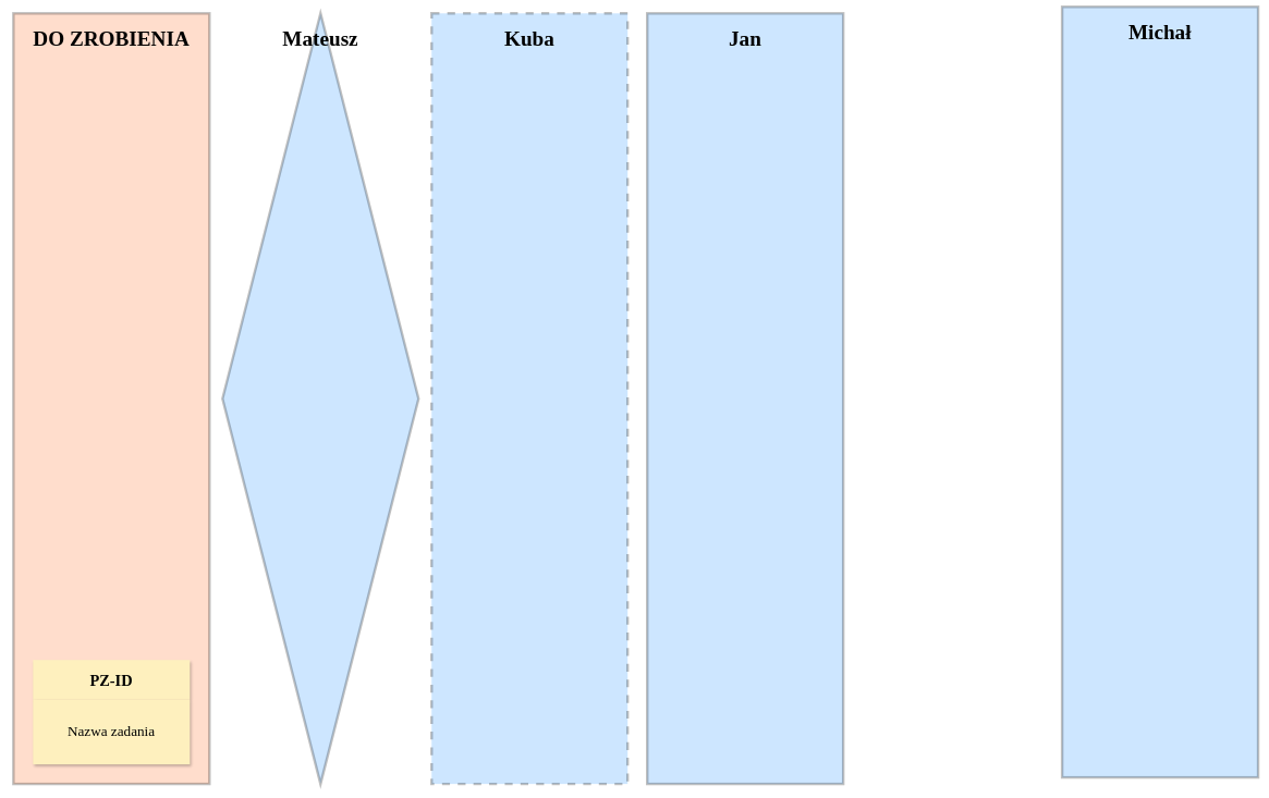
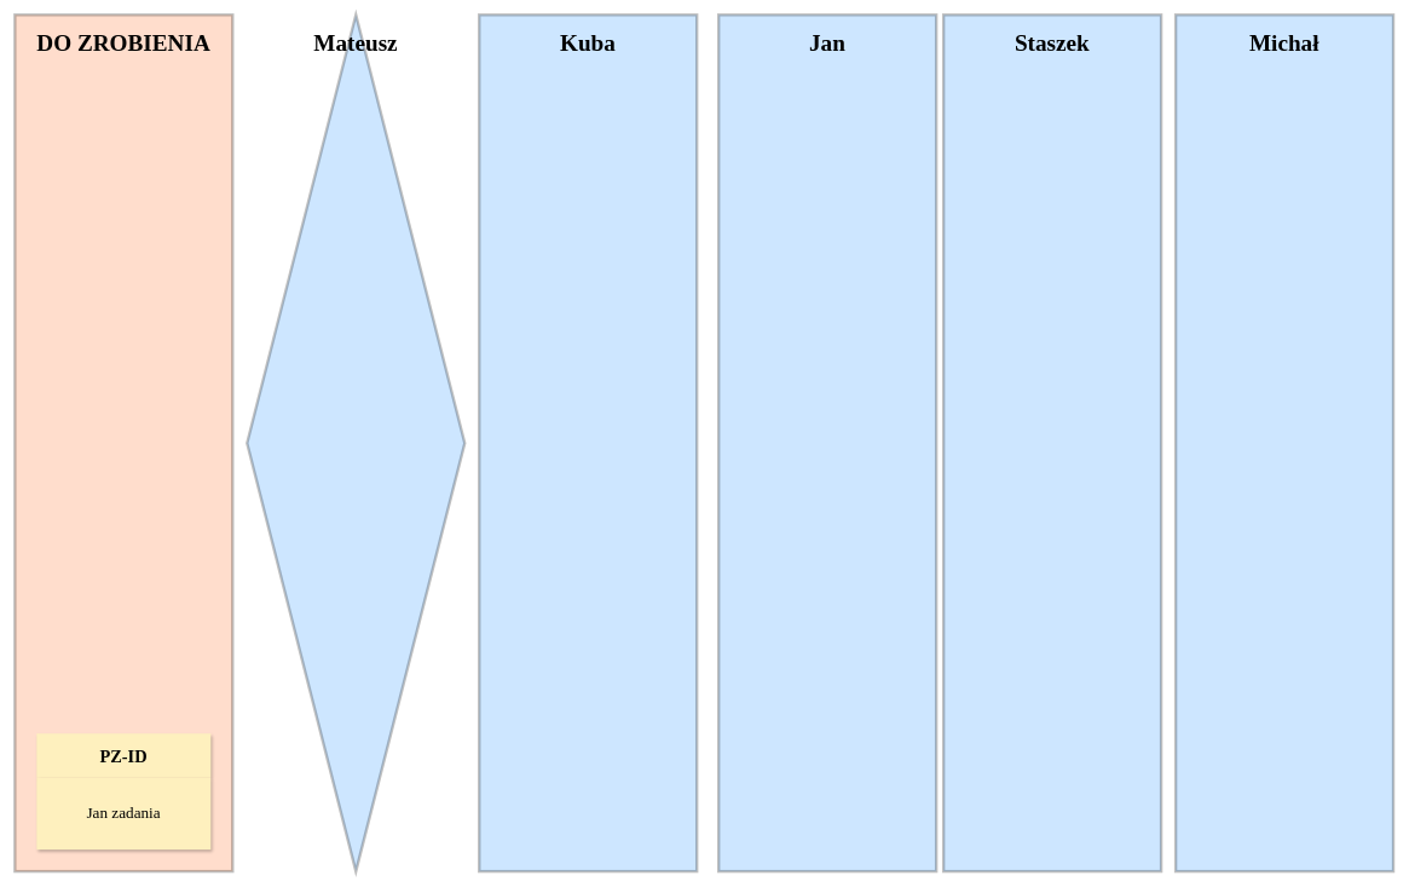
- <mxCell id="2" value="Michał" style="rounded=0;whiteSpace=wrap;html=1;movable=1;resizable=1;rotatable=1;deletable=1;editable=1;locked=0;connectable=1;strokeWidth=4;perimeterSpacing=0;verticalAlign=top;fontSize=32;fontStyle=1;opacity=25;fillColor=#3B9DFF;gradientColor=none;fillStyle=auto;fontFamily=Tahoma;horizontal=1;spacing=15;" parent="1" vertex="1"><mxGeometry x="1625" y="10" width="300" height="1180" as="geometry" /></mxCell>
+ <mxCell id="2" value="Michał" style="rounded=0;whiteSpace=wrap;html=1;movable=1;resizable=1;rotatable=1;deletable=1;editable=1;locked=0;connectable=1;strokeWidth=4;perimeterSpacing=0;verticalAlign=top;fontSize=32;fontStyle=1;opacity=25;fillColor=#3B9DFF;gradientColor=none;fillStyle=auto;fontFamily=Tahoma;horizontal=1;spacing=15;" parent="1" vertex="1"><mxGeometry x="1620" y="20" width="300" height="1180" as="geometry" /></mxCell>
- <mxCell id="7" value="Kuba" style="rounded=0;whiteSpace=wrap;html=1;movable=1;resizable=1;rotatable=1;deletable=1;editable=1;locked=0;connectable=1;strokeWidth=4;perimeterSpacing=0;verticalAlign=top;fontSize=32;fontStyle=1;opacity=25;fillColor=#3B9DFF;gradientColor=none;fillStyle=auto;fontFamily=Tahoma;horizontal=1;spacing=15;dashed=1;" parent="1" vertex="1"><mxGeometry x="660" y="20" width="300" height="1180" as="geometry" /></mxCell>
+ <mxCell id="7" value="Kuba" style="rounded=0;whiteSpace=wrap;html=1;movable=1;resizable=1;rotatable=1;deletable=1;editable=1;locked=0;connectable=1;strokeWidth=4;perimeterSpacing=0;verticalAlign=top;fontSize=32;fontStyle=1;opacity=25;fillColor=#3B9DFF;gradientColor=none;fillStyle=auto;fontFamily=Tahoma;horizontal=1;spacing=15;" parent="1" vertex="1"><mxGeometry x="660" y="20" width="300" height="1180" as="geometry" /></mxCell>
+ <mxCell id="3" value="Staszek" style="rounded=0;whiteSpace=wrap;html=1;movable=1;resizable=1;rotatable=1;deletable=1;editable=1;locked=0;connectable=1;strokeWidth=4;perimeterSpacing=0;verticalAlign=top;fontSize=32;fontStyle=1;opacity=25;fillColor=#3B9DFF;gradientColor=none;fillStyle=auto;fontFamily=Tahoma;horizontal=1;spacing=15;" parent="1" vertex="1"><mxGeometry x="1300" y="20" width="300" height="1180" as="geometry" /></mxCell>
- <mxCell id="10" value="Nazwa zadania" style="shape=partialRectangle;html=1;whiteSpace=wrap;connectable=0;strokeColor=default;overflow=hidden;fillColor=#FEF0BE;top=0;left=0;bottom=0;right=0;pointerEvents=1;fontFamily=Comic Sans MS;fontSize=22;shadow=1;rotatable=0;deletable=0;cloneable=0;resizable=0;allowArrows=0;" parent="9" vertex="1"><mxGeometry width="240" height="100" as="geometry"><mxRectangle width="240" height="100" as="alternateBounds" /></mxGeometry></mxCell>
+ <mxCell id="10" value="Jan zadania" style="shape=partialRectangle;html=1;whiteSpace=wrap;connectable=0;strokeColor=default;overflow=hidden;fillColor=#FEF0BE;top=0;left=0;bottom=0;right=0;pointerEvents=1;fontFamily=Comic Sans MS;fontSize=22;shadow=1;rotatable=0;deletable=0;cloneable=0;resizable=0;allowArrows=0;" parent="9" vertex="1"><mxGeometry width="240" height="100" as="geometry"><mxRectangle width="240" height="100" as="alternateBounds" /></mxGeometry></mxCell>
